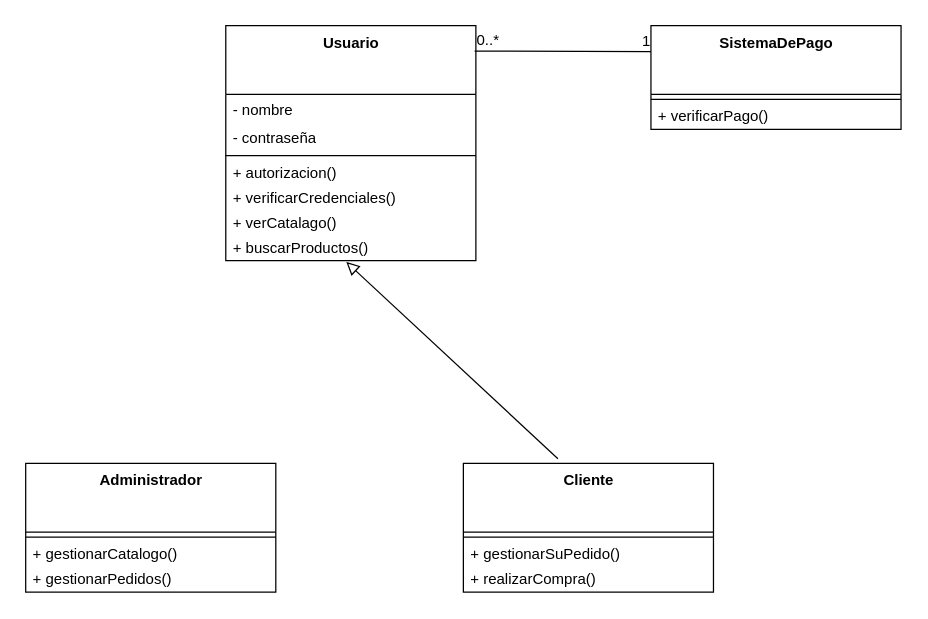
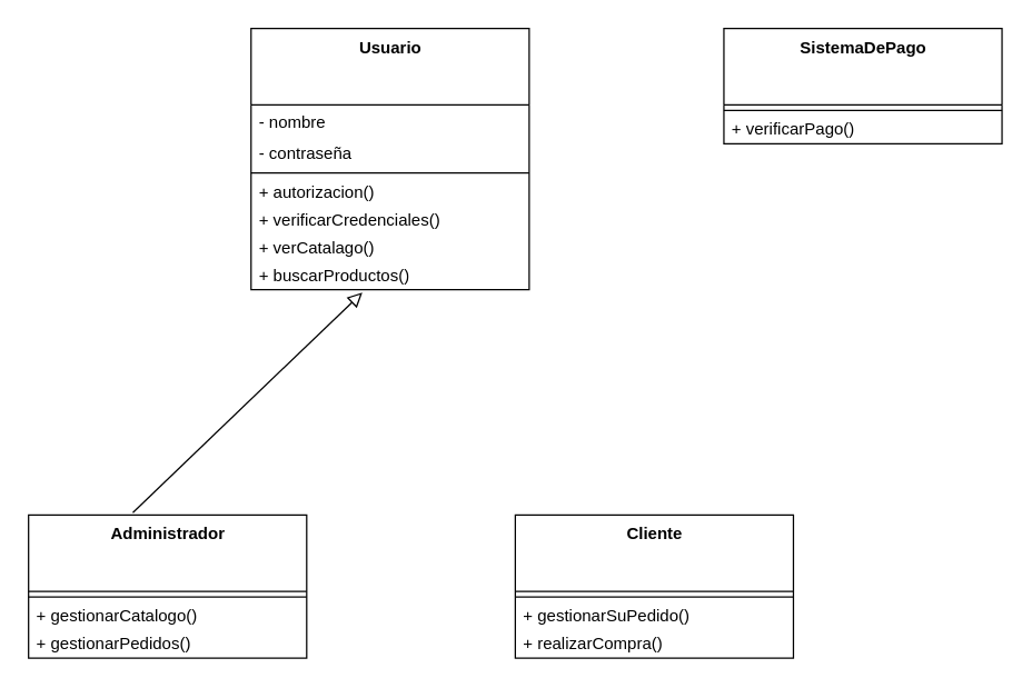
- <mxCell id="13" value="" style="endArrow=none;html=1;rounded=0;align=center;verticalAlign=top;endFill=0;labelBackgroundColor=none;strokeColor=#000000;entryX=0;entryY=0.25;entryDx=0;entryDy=0;exitX=0.995;exitY=0.108;exitDx=0;exitDy=0;exitPerimeter=0;fontColor=#000000;" parent="1" source="2" target="10" edge="1"><mxGeometry relative="1" as="geometry"><mxPoint x="340" y="230" as="sourcePoint" /><mxPoint x="500" y="230" as="targetPoint" /></mxGeometry></mxCell>
- <mxCell id="14" value="0..*" style="resizable=0;html=1;align=left;verticalAlign=bottom;labelBackgroundColor=none;fontColor=#000000;" parent="13" connectable="0" vertex="1"><mxGeometry x="-1" relative="1" as="geometry" /></mxCell>
- <mxCell id="15" value="1" style="resizable=0;html=1;align=right;verticalAlign=bottom;labelBackgroundColor=none;fontColor=#000000;" parent="13" connectable="0" vertex="1"><mxGeometry x="1" relative="1" as="geometry" /></mxCell>
- <mxCell id="25" value="" style="endArrow=block;html=1;rounded=0;align=center;verticalAlign=bottom;endFill=0;labelBackgroundColor=none;endSize=8;strokeColor=#000000;exitX=0.378;exitY=-0.036;exitDx=0;exitDy=0;exitPerimeter=0;entryX=0.482;entryY=1.05;entryDx=0;entryDy=0;entryPerimeter=0;" edge="1" parent="1" source="20" target="9"><mxGeometry relative="1" as="geometry"><mxPoint x="105" y="378.352" as="sourcePoint" /><mxPoint x="270" y="220" as="targetPoint" /></mxGeometry></mxCell>
+ <mxCell id="24" value="" style="endArrow=block;html=1;rounded=0;align=center;verticalAlign=bottom;endFill=0;labelBackgroundColor=none;endSize=8;strokeColor=#000000;exitX=0.375;exitY=-0.016;exitDx=0;exitDy=0;exitPerimeter=0;entryX=0.4;entryY=1.1;entryDx=0;entryDy=0;entryPerimeter=0;" edge="1" parent="1" source="16" target="9"><mxGeometry relative="1" as="geometry"><mxPoint x="410" y="150" as="sourcePoint" /><mxPoint x="570" y="150" as="targetPoint" /></mxGeometry></mxCell>
